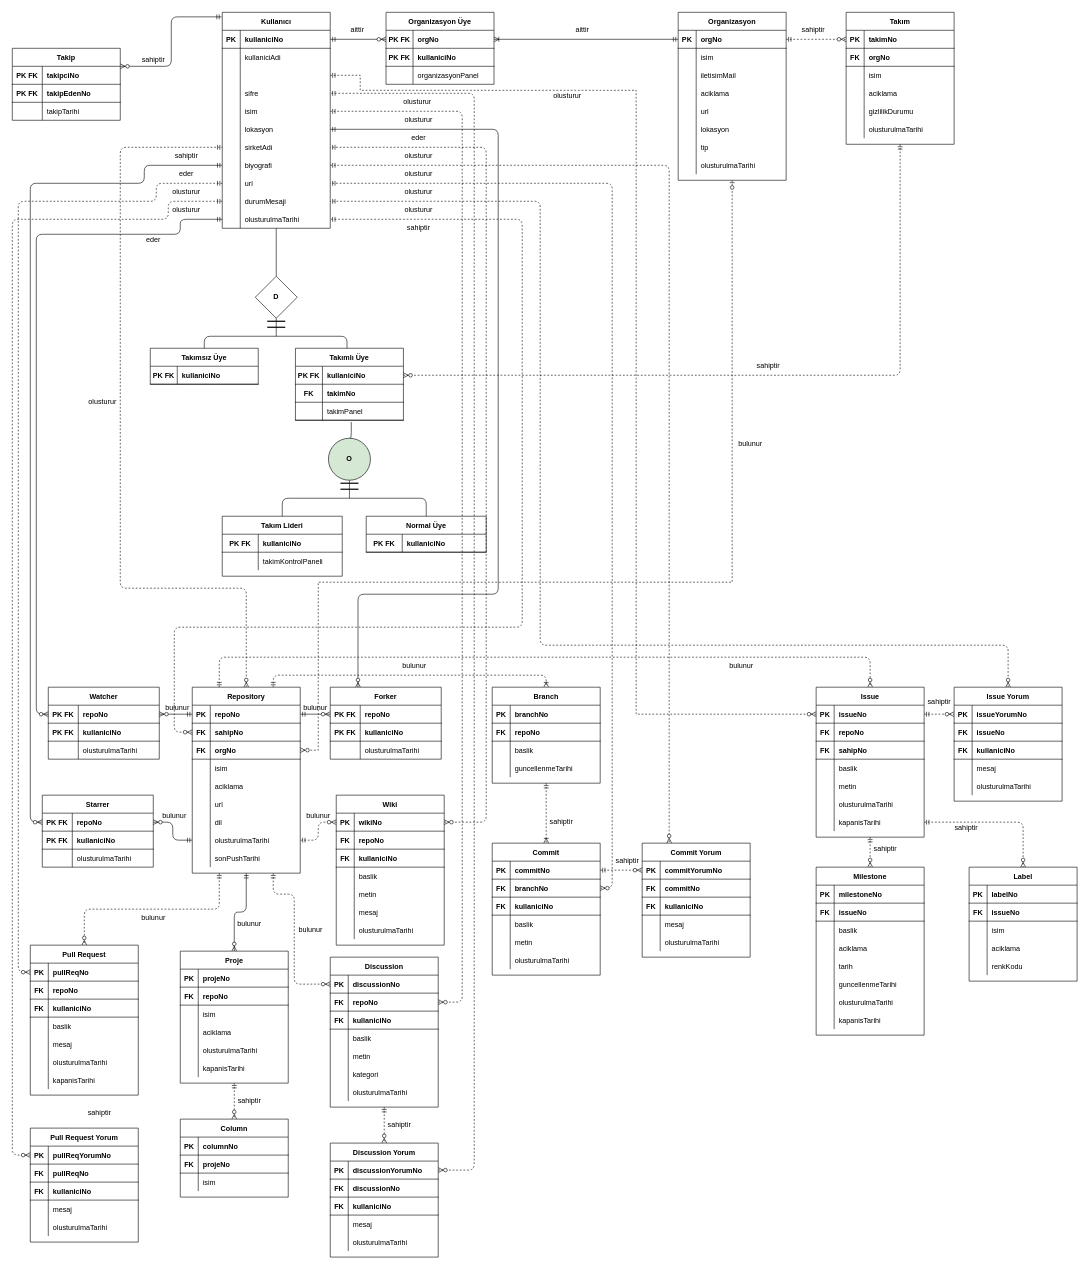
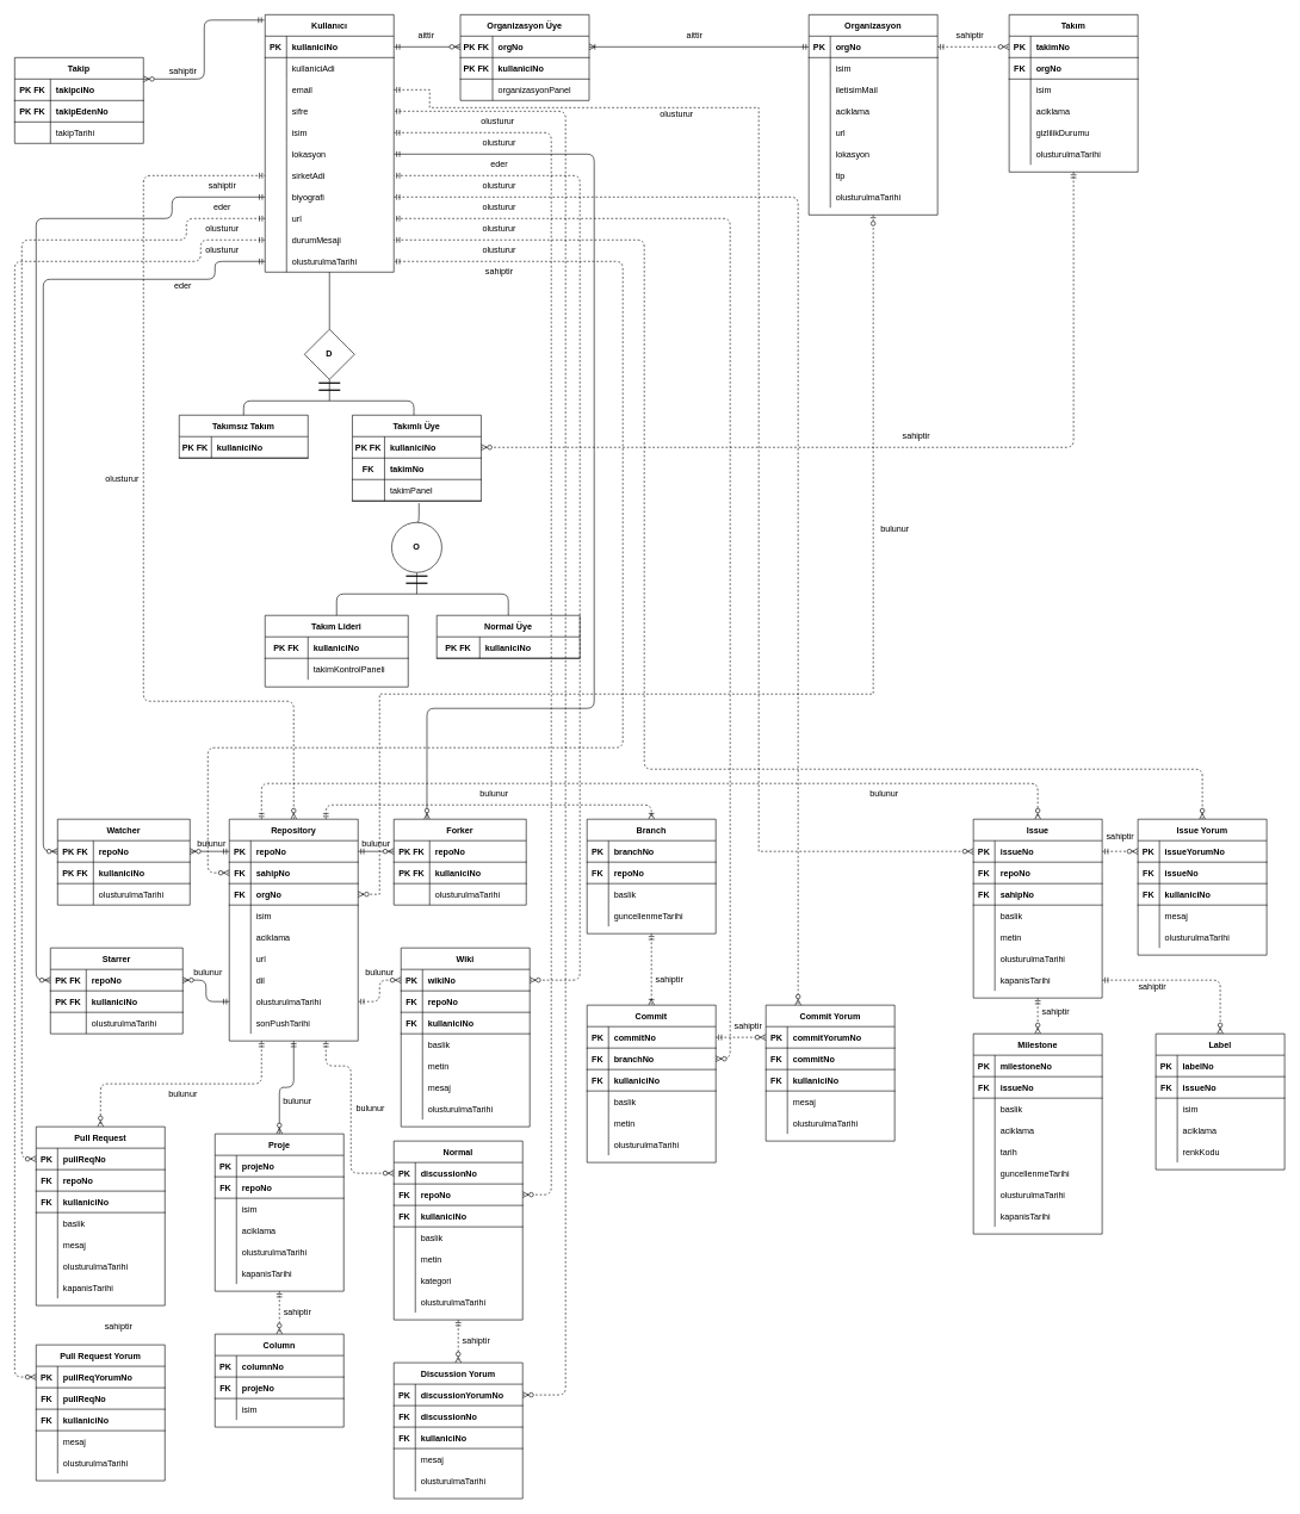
+ <mxCell id="11" value="email" style="shape=partialRectangle;connectable=0;fillColor=none;top=0;left=0;bottom=0;right=0;align=left;spacingLeft=6;overflow=hidden;" parent="9" vertex="1"><mxGeometry x="30" width="150" height="30" as="geometry" /></mxCell>
- <mxCell id="469" value="Takımsız Üye" style="shape=table;startSize=30;container=1;collapsible=1;childLayout=tableLayout;fixedRows=1;rowLines=0;fontStyle=1;align=center;resizeLast=1;labelBackgroundColor=none;fontFamily=Helvetica;html=0;" parent="1" vertex="1"><mxGeometry x="250" y="580" width="180" height="60" as="geometry"><mxRectangle x="10" y="360" width="100" height="30" as="alternateBounds" /></mxGeometry></mxCell>
+ <mxCell id="469" value="Takımsız Takım" style="shape=table;startSize=30;container=1;collapsible=1;childLayout=tableLayout;fixedRows=1;rowLines=0;fontStyle=1;align=center;resizeLast=1;labelBackgroundColor=none;fontFamily=Helvetica;html=0;" parent="1" vertex="1"><mxGeometry x="250" y="580" width="180" height="60" as="geometry"><mxRectangle x="10" y="360" width="100" height="30" as="alternateBounds" /></mxGeometry></mxCell>
- <mxCell id="452" value="&lt;b&gt;O&lt;/b&gt;" style="ellipse;whiteSpace=wrap;html=1;fillColor=#d5e8d4;" parent="1" vertex="1"><mxGeometry x="547" y="730" width="70" height="70" as="geometry" /></mxCell>
+ <mxCell id="452" value="&lt;b&gt;O&lt;/b&gt;" style="ellipse;whiteSpace=wrap;html=1;" parent="1" vertex="1"><mxGeometry x="547" y="730" width="70" height="70" as="geometry" /></mxCell>
- <mxCell id="255" value="Discussion" style="shape=table;startSize=30;container=1;collapsible=1;childLayout=tableLayout;fixedRows=1;rowLines=0;fontStyle=1;align=center;resizeLast=1;" parent="1" vertex="1"><mxGeometry x="550" y="1595" width="180" height="250" as="geometry" /></mxCell>
+ <mxCell id="255" value="Normal" style="shape=table;startSize=30;container=1;collapsible=1;childLayout=tableLayout;fixedRows=1;rowLines=0;fontStyle=1;align=center;resizeLast=1;" parent="1" vertex="1"><mxGeometry x="550" y="1595" width="180" height="250" as="geometry" /></mxCell>
